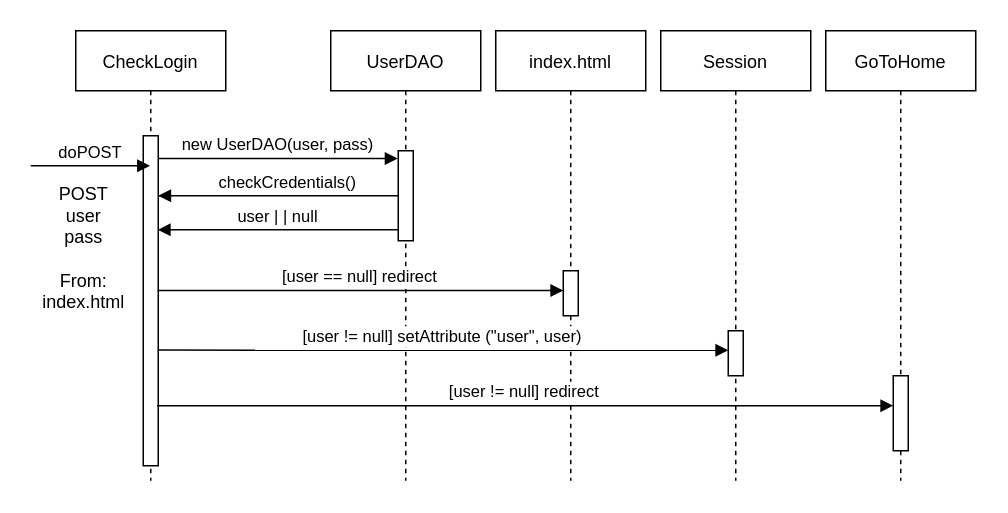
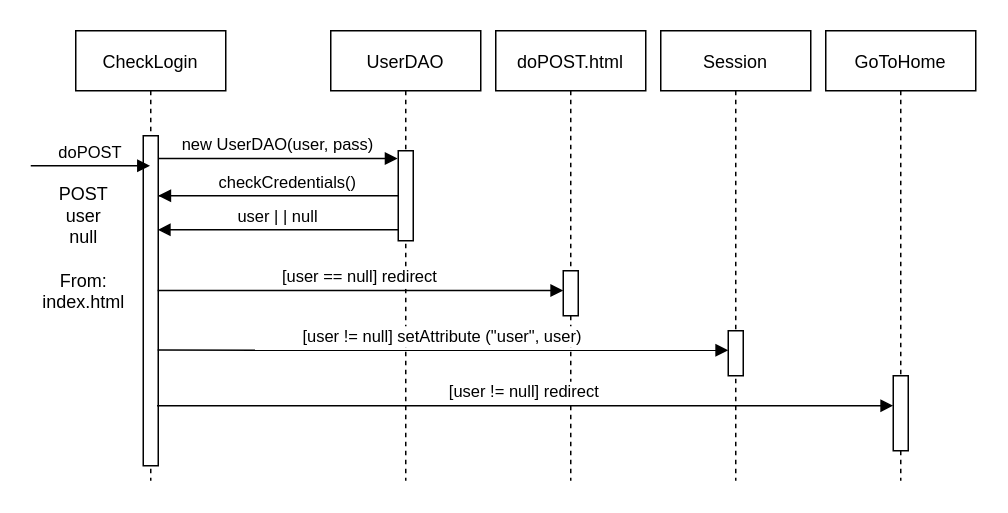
- <mxCell id="8" value="index.html" style="shape=umlLifeline;perimeter=lifelinePerimeter;container=1;collapsible=0;recursiveResize=0;rounded=0;shadow=0;strokeWidth=1;" vertex="1" parent="1"><mxGeometry x="330" y="20" width="100" height="300" as="geometry" /></mxCell>
+ <mxCell id="8" value="doPOST.html" style="shape=umlLifeline;perimeter=lifelinePerimeter;container=1;collapsible=0;recursiveResize=0;rounded=0;shadow=0;strokeWidth=1;" vertex="1" parent="1"><mxGeometry x="330" y="20" width="100" height="300" as="geometry" /></mxCell>
- <mxCell id="15" value="&lt;div&gt;POST&lt;/div&gt;&lt;div&gt;user&lt;/div&gt;&lt;div&gt;pass&lt;/div&gt;&lt;div&gt;&lt;br&gt;&lt;/div&gt;&lt;div&gt;From:&lt;/div&gt;&lt;div&gt;index.html&lt;/div&gt;" style="text;html=1;align=center;verticalAlign=middle;resizable=0;points=[];autosize=1;strokeColor=none;" vertex="1" parent="1"><mxGeometry x="20" y="120" width="70" height="90" as="geometry" /></mxCell>
+ <mxCell id="15" value="&lt;div&gt;POST&lt;/div&gt;&lt;div&gt;user&lt;/div&gt;&lt;div&gt;null&lt;/div&gt;&lt;div&gt;&lt;br&gt;&lt;/div&gt;&lt;div&gt;From:&lt;/div&gt;&lt;div&gt;index.html&lt;/div&gt;" style="text;html=1;align=center;verticalAlign=middle;resizable=0;points=[];autosize=1;strokeColor=none;" vertex="1" parent="1"><mxGeometry x="20" y="120" width="70" height="90" as="geometry" /></mxCell>
